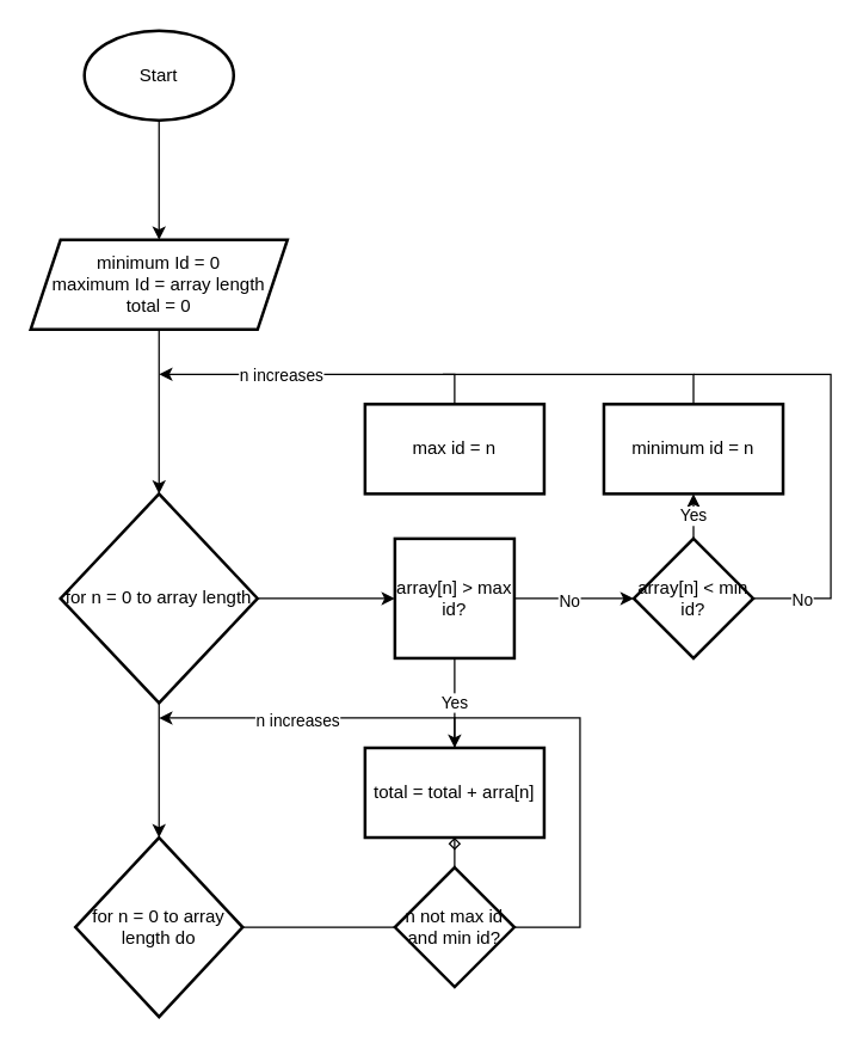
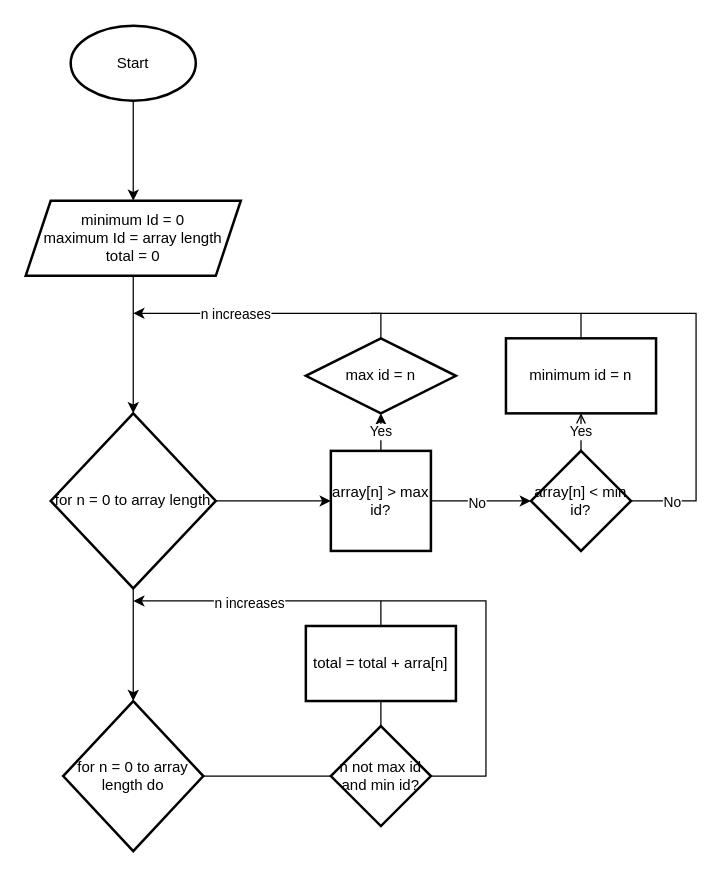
- <mxCell id="19" value="max id = n" style="whiteSpace=wrap;html=1;strokeWidth=2;" vertex="1" parent="1"><mxGeometry x="244" y="270" width="120" height="60" as="geometry" /></mxCell>
+ <mxCell id="19" value="max id = n" style="rhombus;whiteSpace=wrap;html=1;strokeWidth=2;" vertex="1" parent="1"><mxGeometry x="244" y="270" width="120" height="60" as="geometry" /></mxCell>
- <mxCell id="13" value="Yes" style="edgeStyle=orthogonalEdgeStyle;rounded=0;orthogonalLoop=1;jettySize=auto;html=1;" edge="1" parent="1" source="16" target="21"><mxGeometry relative="1" as="geometry" /></mxCell>
+ <mxCell id="13" value="Yes" style="edgeStyle=orthogonalEdgeStyle;rounded=0;orthogonalLoop=1;jettySize=auto;html=1;endArrow=open;" edge="1" parent="1" source="16" target="21"><mxGeometry relative="1" as="geometry" /></mxCell>
- <mxCell id="11" value="Yes" style="edgeStyle=orthogonalEdgeStyle;rounded=0;orthogonalLoop=1;jettySize=auto;html=1;" edge="1" parent="1" source="12" target="29"><mxGeometry relative="1" as="geometry" /></mxCell>
+ <mxCell id="11" value="Yes" style="edgeStyle=orthogonalEdgeStyle;rounded=0;orthogonalLoop=1;jettySize=auto;html=1;" edge="1" parent="1" source="12" target="19"><mxGeometry relative="1" as="geometry" /></mxCell>
- <mxCell id="24" value="" style="edgeStyle=orthogonalEdgeStyle;rounded=0;orthogonalLoop=1;jettySize=auto;html=1;endArrow=diamond;endFill=0;strokeWidth=1;" edge="1" parent="1" source="26" target="29"><mxGeometry relative="1" as="geometry" /></mxCell>
+ <mxCell id="24" value="" style="edgeStyle=orthogonalEdgeStyle;rounded=0;orthogonalLoop=1;jettySize=auto;html=1;endArrow=none;endFill=0;strokeWidth=1;" edge="1" parent="1" source="26" target="29"><mxGeometry relative="1" as="geometry" /></mxCell>
